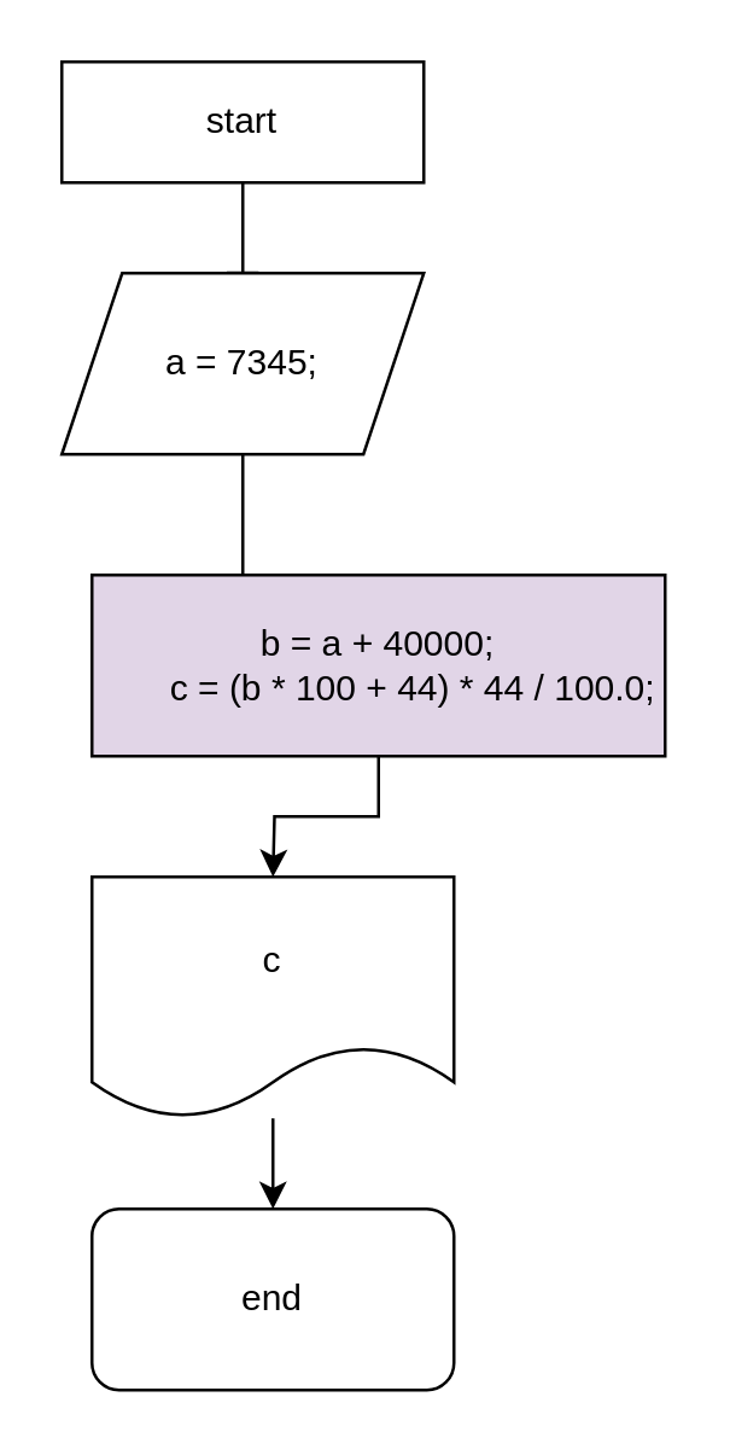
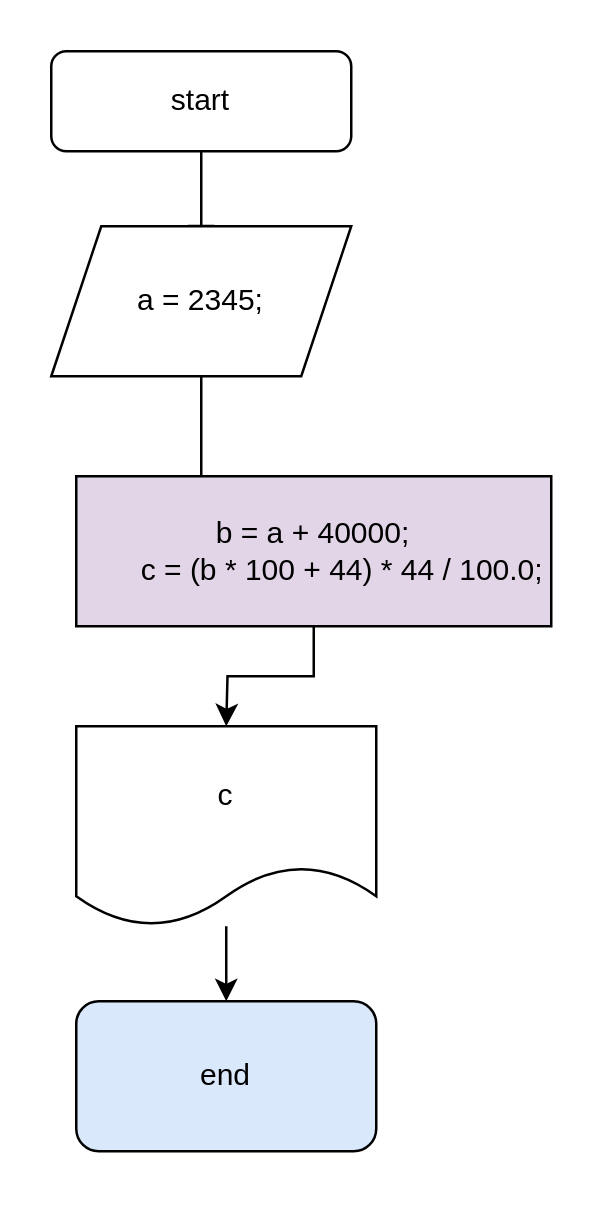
- <mxCell id="3" value="start" style="whiteSpace=wrap;html=1;fontSize=12;glass=0;strokeWidth=1;shadow=0;rounded=0;" vertex="1" parent="1"><mxGeometry x="20" width="120" height="40" as="geometry" y="20" /></mxCell>
+ <mxCell id="3" value="start" style="rounded=1;whiteSpace=wrap;html=1;fontSize=12;glass=0;strokeWidth=1;shadow=0;" vertex="1" parent="1"><mxGeometry x="20" width="120" height="40" as="geometry" y="20" /></mxCell>
- <mxCell id="5" value="a = 7345;" style="shape=parallelogram;perimeter=parallelogramPerimeter;whiteSpace=wrap;html=1;fixedSize=1;" vertex="1" parent="1"><mxGeometry x="20" y="90" width="120" height="60" as="geometry" /></mxCell>
+ <mxCell id="5" value="a = 2345;" style="shape=parallelogram;perimeter=parallelogramPerimeter;whiteSpace=wrap;html=1;fixedSize=1;" vertex="1" parent="1"><mxGeometry x="20" y="90" width="120" height="60" as="geometry" /></mxCell>
- <mxCell id="10" value="end&lt;br&gt;" style="rounded=1;whiteSpace=wrap;html=1;" vertex="1" parent="1"><mxGeometry x="30" y="400" width="120" height="60" as="geometry" /></mxCell>
+ <mxCell id="10" value="end&lt;br&gt;" style="rounded=1;whiteSpace=wrap;html=1;fillColor=#dae8fc;" vertex="1" parent="1"><mxGeometry x="30" y="400" width="120" height="60" as="geometry" /></mxCell>
